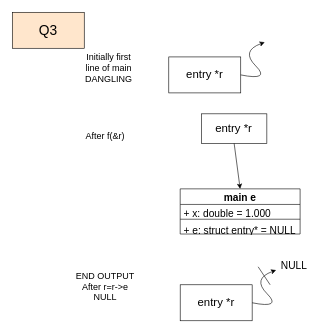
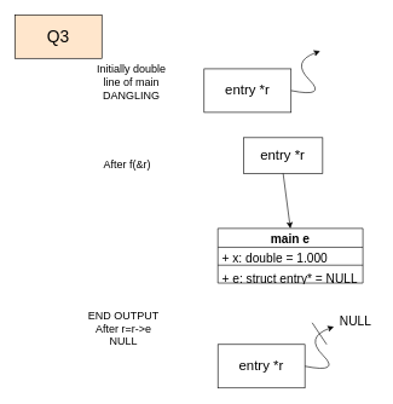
- <mxCell id="3" value="Initially first line of main&lt;br&gt;DANGLING" style="text;html=1;strokeColor=none;fillColor=none;align=center;verticalAlign=middle;whiteSpace=wrap;rounded=0;fontSize=15;" parent="2" vertex="1"><mxGeometry width="100" height="55" as="geometry" /></mxCell>
+ <mxCell id="3" value="Initially double line of main&lt;br&gt;DANGLING" style="text;html=1;strokeColor=none;fillColor=none;align=center;verticalAlign=middle;whiteSpace=wrap;rounded=0;fontSize=15;" parent="2" vertex="1"><mxGeometry width="100" height="55" as="geometry" /></mxCell>
- <mxCell id="16" value="END OUTPUT&lt;br&gt;After r=r-&amp;gt;e&lt;br&gt;NULL" style="text;html=1;strokeColor=none;fillColor=none;align=center;verticalAlign=middle;whiteSpace=wrap;rounded=0;fontSize=15;" parent="1" vertex="1"><mxGeometry x="125" y="449.44" width="100" height="55" as="geometry" /></mxCell>
+ <mxCell id="16" value="END OUTPUT&lt;br&gt;After r=r-&amp;gt;e&lt;br&gt;NULL" style="text;html=1;strokeColor=none;fillColor=none;align=center;verticalAlign=middle;whiteSpace=wrap;rounded=0;fontSize=15;" parent="1" vertex="1"><mxGeometry x="120" y="424.44" width="100" height="55" as="geometry" /></mxCell>
